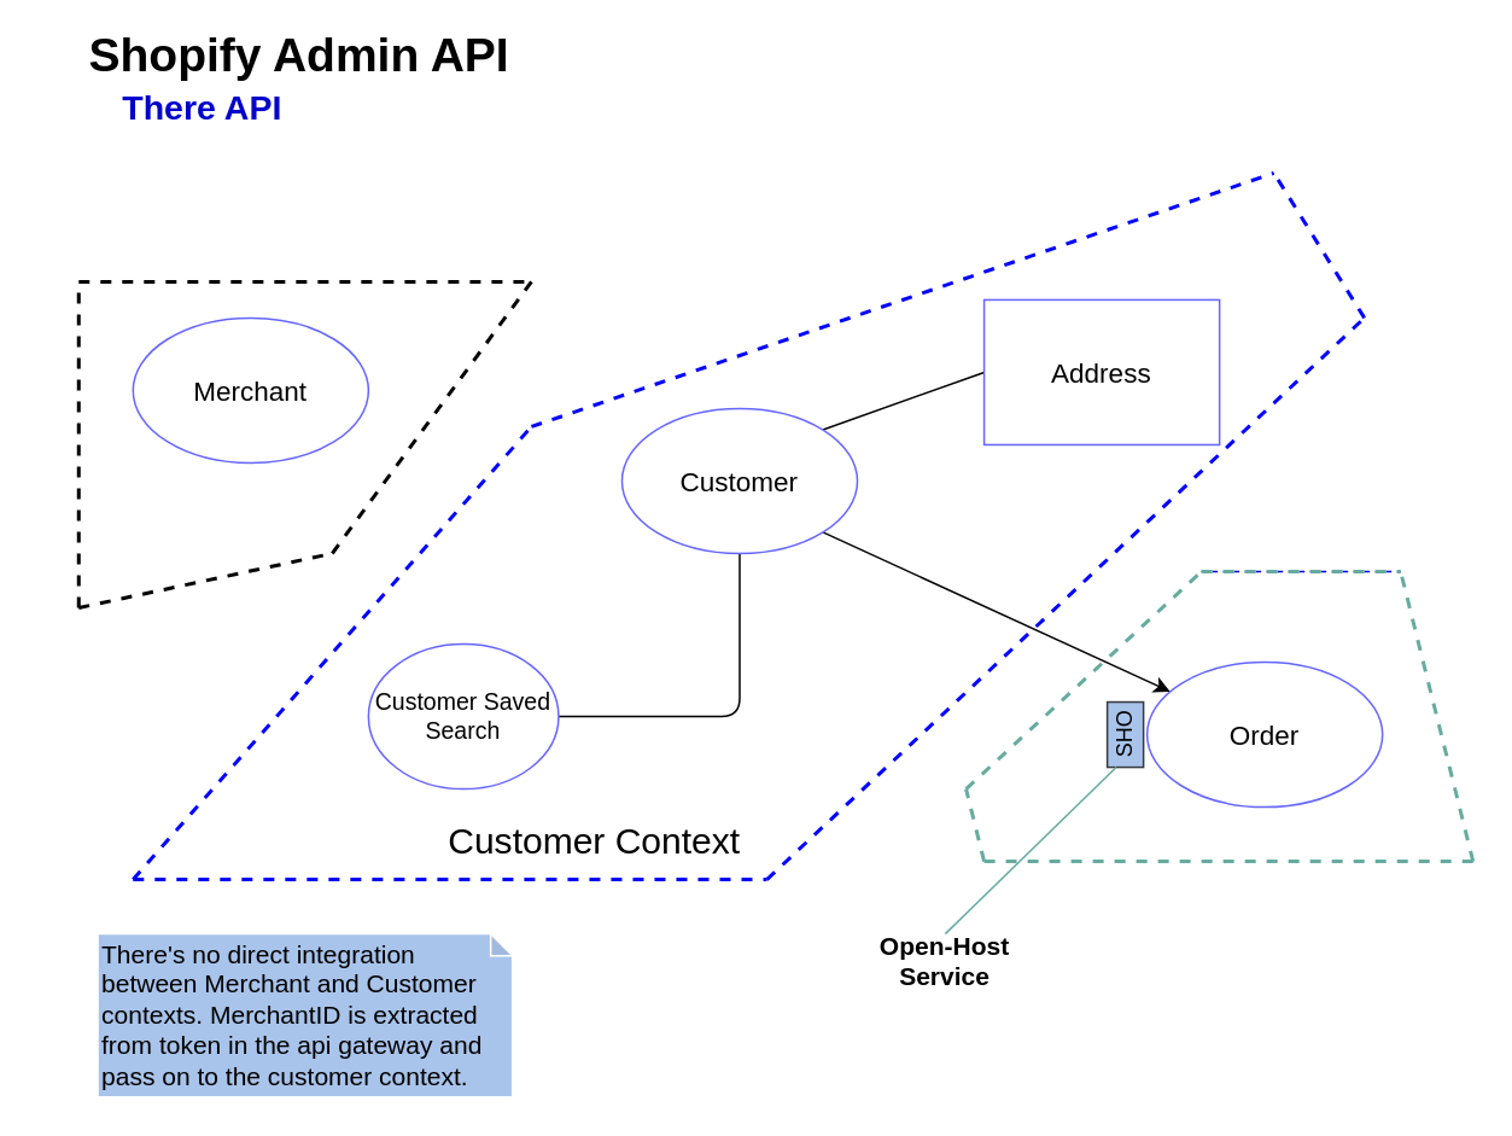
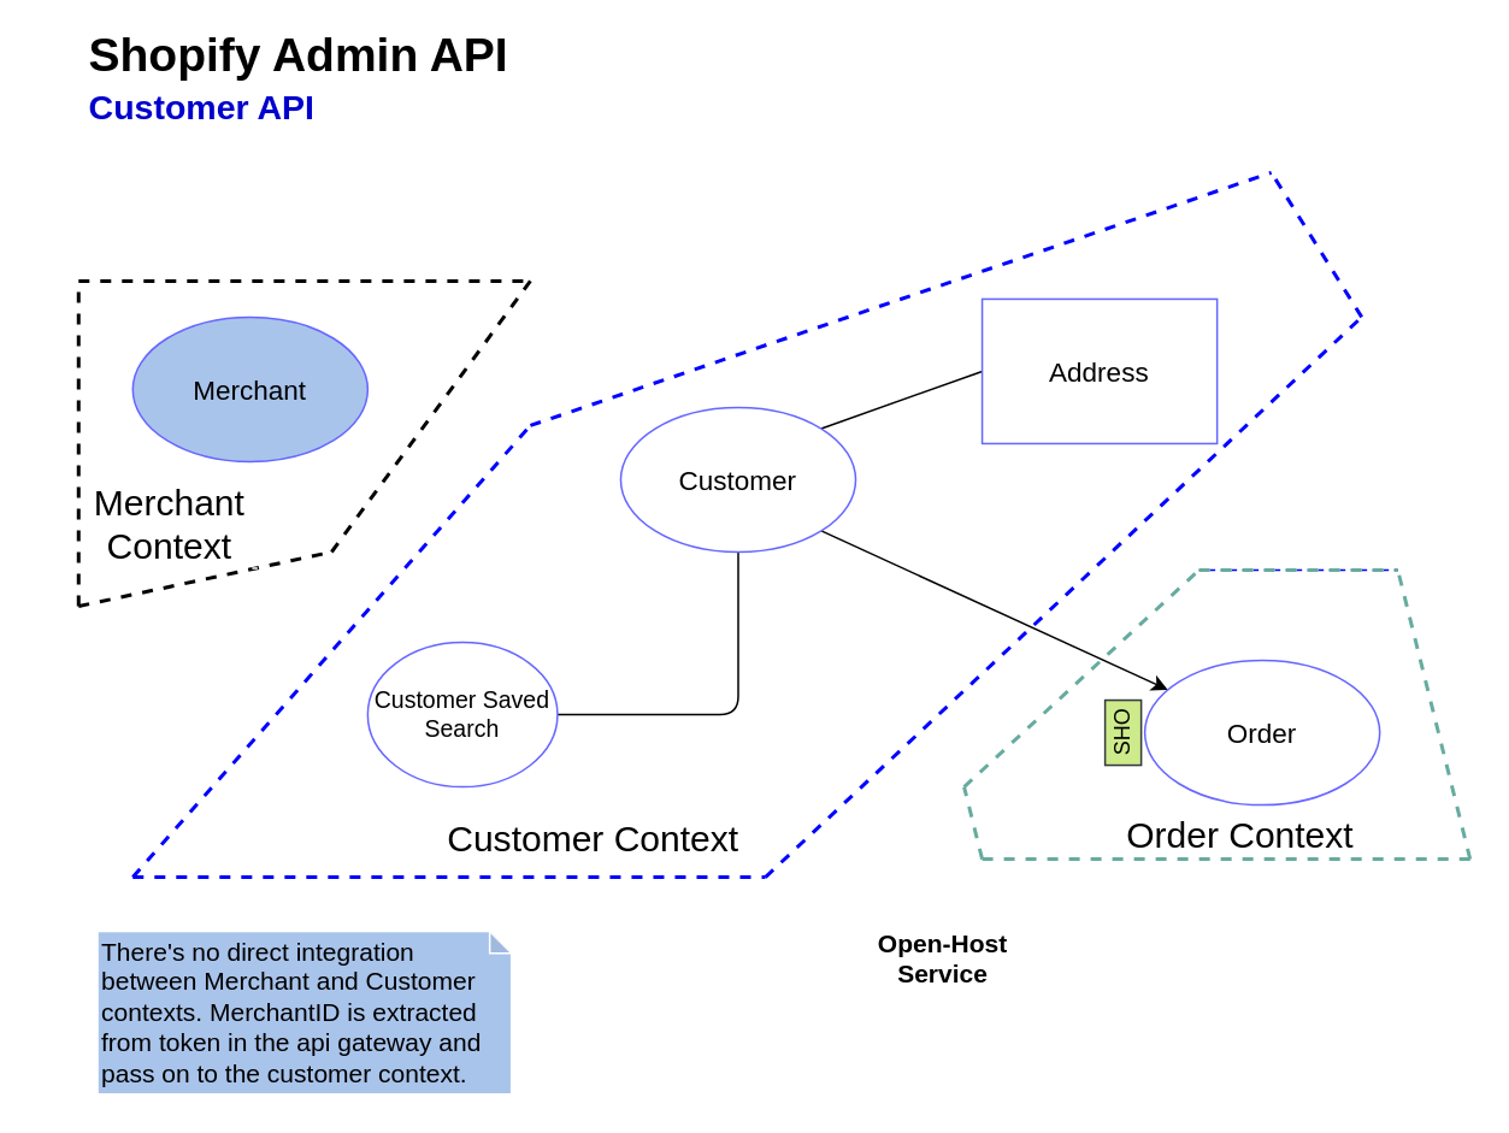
- <mxCell id="3" value="&lt;b style=&quot;color: rgb(0 , 0 , 204) ; font-size: 19px&quot;&gt;There API&lt;/b&gt;" style="text;html=1;strokeColor=none;fillColor=none;align=center;verticalAlign=middle;whiteSpace=wrap;rounded=0;" parent="1" vertex="1"><mxGeometry x="43" y="50" width="137" height="20" as="geometry" /></mxCell>
+ <mxCell id="3" value="&lt;b style=&quot;color: rgb(0 , 0 , 204) ; font-size: 19px&quot;&gt;Customer API&lt;/b&gt;" style="text;html=1;strokeColor=none;fillColor=none;align=center;verticalAlign=middle;whiteSpace=wrap;rounded=0;" parent="1" vertex="1"><mxGeometry x="43" y="50" width="137" height="20" as="geometry" /></mxCell>
- <mxCell id="29" value="&lt;span style=&quot;font-size: 15px&quot;&gt;Merchant&lt;/span&gt;" style="ellipse;whiteSpace=wrap;html=1;strokeColor=#6666FF;" parent="1" vertex="1"><mxGeometry x="73" y="175" width="130" height="80" as="geometry" /></mxCell>
+ <mxCell id="29" value="&lt;span style=&quot;font-size: 15px&quot;&gt;Merchant&lt;/span&gt;" style="ellipse;whiteSpace=wrap;html=1;strokeColor=#6666FF;fillColor=#a9c4eb;" parent="1" vertex="1"><mxGeometry x="73" y="175" width="130" height="80" as="geometry" /></mxCell>
+ <mxCell id="22" value="&lt;font style=&quot;font-size: 20px&quot;&gt;Merchant Context&lt;/font&gt;" style="text;html=1;fillColor=none;align=center;verticalAlign=middle;whiteSpace=wrap;rounded=0;dashed=1;strokeColor=#FFFFFF;" parent="1" vertex="1"><mxGeometry y="264" width="147" height="50" as="geometry" x="20" /></mxCell>
- <mxCell id="25" value="SHO" style="rounded=0;whiteSpace=wrap;html=1;strokeColor=#36393d;strokeWidth=1;fillColor=#a9c4eb;rotation=-90;" parent="1" vertex="1"><mxGeometry x="603" y="395" width="36" height="20" as="geometry" /></mxCell>
+ <mxCell id="25" value="SHO" style="rounded=0;whiteSpace=wrap;html=1;strokeColor=#36393d;strokeWidth=1;fillColor=#cdeb8b;rotation=-90;" parent="1" vertex="1"><mxGeometry x="603" y="395" width="36" height="20" as="geometry" /></mxCell>
+ <mxCell id="15" value="&lt;font style=&quot;font-size: 20px&quot;&gt;Order Context&lt;/font&gt;" style="text;html=1;fillColor=none;align=center;verticalAlign=middle;whiteSpace=wrap;rounded=0;dashed=1;strokeColor=#FFFFFF;" parent="1" vertex="1"><mxGeometry x="591" y="451" width="190" height="20" as="geometry" /></mxCell>
- <mxCell id="27" value="" style="endArrow=none;html=1;strokeColor=#67AB9F;strokeWidth=1;entryX=0;entryY=0.25;entryDx=0;entryDy=0;exitX=0.5;exitY=0;exitDx=0;exitDy=0;" parent="1" source="26" target="25" edge="1"><mxGeometry width="50" height="50" relative="1" as="geometry"><mxPoint x="633" y="565" as="sourcePoint" /><mxPoint x="683" y="515" as="targetPoint" /></mxGeometry></mxCell>
